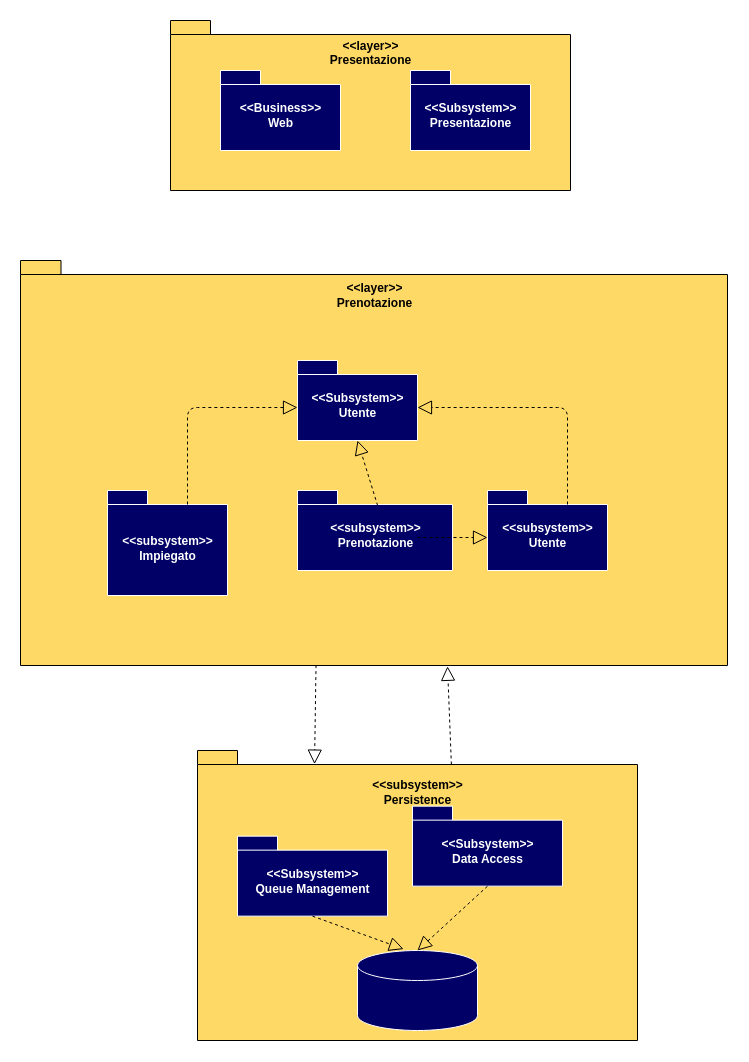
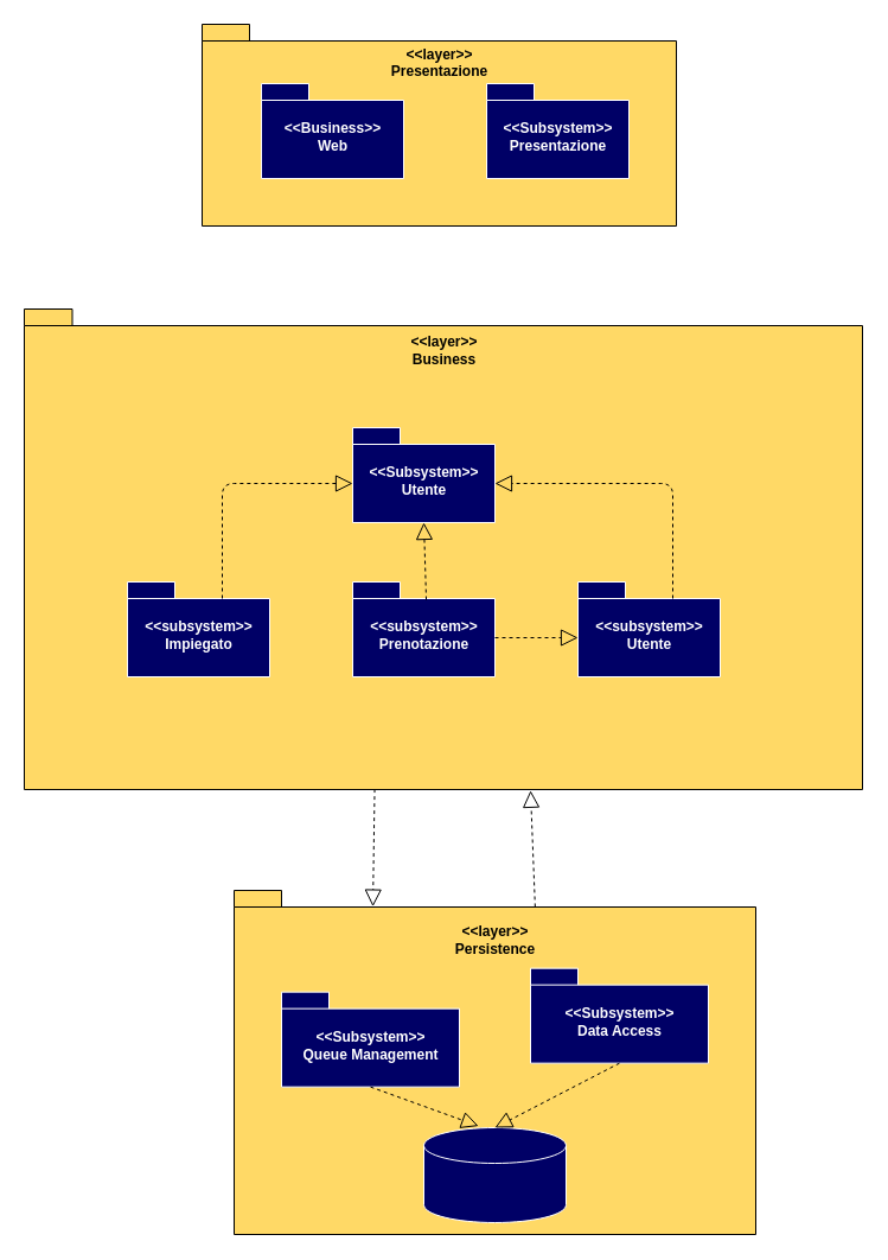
- <mxCell id="5" value="&lt;div&gt;&amp;lt;&amp;lt;layer&amp;gt;&amp;gt;&lt;/div&gt;&lt;div&gt;Prenotazione&lt;br&gt;&lt;/div&gt;&lt;div&gt;&lt;br&gt;&lt;/div&gt;&lt;div&gt;&lt;br&gt;&lt;/div&gt;&lt;div&gt;&lt;br&gt;&lt;/div&gt;&lt;div&gt;&lt;br&gt;&lt;/div&gt;&lt;div&gt;&lt;br&gt;&lt;/div&gt;&lt;div&gt;&lt;br&gt;&lt;/div&gt;&lt;div&gt;&lt;br&gt;&lt;/div&gt;&lt;div&gt;&lt;br&gt;&lt;/div&gt;&lt;div&gt;&lt;br&gt;&lt;/div&gt;&lt;div&gt;&lt;br&gt;&lt;/div&gt;&lt;div&gt;&lt;br&gt;&lt;/div&gt;&lt;div&gt;&lt;br&gt;&lt;/div&gt;&lt;div&gt;&lt;br&gt;&lt;/div&gt;&lt;div&gt;&lt;br&gt;&lt;/div&gt;&lt;div&gt;&lt;br&gt;&lt;/div&gt;&lt;div&gt;&lt;br&gt;&lt;/div&gt;&lt;div&gt;&lt;br&gt;&lt;/div&gt;&lt;div&gt;&lt;br&gt;&lt;/div&gt;&lt;div&gt;&lt;br&gt;&lt;/div&gt;&lt;div&gt;&lt;br&gt;&lt;/div&gt;&lt;div&gt;&lt;br&gt;&lt;/div&gt;&lt;div&gt;&lt;br&gt;&lt;/div&gt;&lt;div&gt;&lt;br&gt;&lt;/div&gt;&lt;div&gt;&lt;br&gt;&lt;/div&gt;" style="shape=folder;fontStyle=1;spacingTop=10;tabWidth=40;tabHeight=14;tabPosition=left;html=1;fillColor=#FFD966;" parent="1" vertex="1"><mxGeometry x="20" y="260" width="707" height="405" as="geometry" /></mxCell>
+ <mxCell id="5" value="&lt;div&gt;&amp;lt;&amp;lt;layer&amp;gt;&amp;gt;&lt;/div&gt;&lt;div&gt;Business&lt;br&gt;&lt;/div&gt;&lt;div&gt;&lt;br&gt;&lt;/div&gt;&lt;div&gt;&lt;br&gt;&lt;/div&gt;&lt;div&gt;&lt;br&gt;&lt;/div&gt;&lt;div&gt;&lt;br&gt;&lt;/div&gt;&lt;div&gt;&lt;br&gt;&lt;/div&gt;&lt;div&gt;&lt;br&gt;&lt;/div&gt;&lt;div&gt;&lt;br&gt;&lt;/div&gt;&lt;div&gt;&lt;br&gt;&lt;/div&gt;&lt;div&gt;&lt;br&gt;&lt;/div&gt;&lt;div&gt;&lt;br&gt;&lt;/div&gt;&lt;div&gt;&lt;br&gt;&lt;/div&gt;&lt;div&gt;&lt;br&gt;&lt;/div&gt;&lt;div&gt;&lt;br&gt;&lt;/div&gt;&lt;div&gt;&lt;br&gt;&lt;/div&gt;&lt;div&gt;&lt;br&gt;&lt;/div&gt;&lt;div&gt;&lt;br&gt;&lt;/div&gt;&lt;div&gt;&lt;br&gt;&lt;/div&gt;&lt;div&gt;&lt;br&gt;&lt;/div&gt;&lt;div&gt;&lt;br&gt;&lt;/div&gt;&lt;div&gt;&lt;br&gt;&lt;/div&gt;&lt;div&gt;&lt;br&gt;&lt;/div&gt;&lt;div&gt;&lt;br&gt;&lt;/div&gt;&lt;div&gt;&lt;br&gt;&lt;/div&gt;&lt;div&gt;&lt;br&gt;&lt;/div&gt;" style="shape=folder;fontStyle=1;spacingTop=10;tabWidth=40;tabHeight=14;tabPosition=left;html=1;fillColor=#FFD966;" parent="1" vertex="1"><mxGeometry x="20" y="260" width="707" height="405" as="geometry" /></mxCell>
- <mxCell id="7" value="&lt;div&gt;&lt;font color=&quot;#FFFFFF&quot;&gt;&amp;lt;&amp;lt;subsystem&amp;gt;&amp;gt;&lt;br&gt;&lt;/font&gt;&lt;/div&gt;&lt;div&gt;&lt;font color=&quot;#FFFFFF&quot;&gt;Prenotazione&lt;/font&gt;&lt;/div&gt;" style="shape=folder;fontStyle=1;spacingTop=10;tabWidth=40;tabHeight=14;tabPosition=left;html=1;fillColor=#000066;strokeColor=#FFFFFF;" parent="1" vertex="1"><mxGeometry x="297" y="490" width="155" height="80" as="geometry" /></mxCell>
+ <mxCell id="7" value="&lt;div&gt;&lt;font color=&quot;#FFFFFF&quot;&gt;&amp;lt;&amp;lt;subsystem&amp;gt;&amp;gt;&lt;br&gt;&lt;/font&gt;&lt;/div&gt;&lt;div&gt;&lt;font color=&quot;#FFFFFF&quot;&gt;Prenotazione&lt;/font&gt;&lt;/div&gt;" style="shape=folder;fontStyle=1;spacingTop=10;tabWidth=40;tabHeight=14;tabPosition=left;html=1;fillColor=#000066;strokeColor=#FFFFFF;" parent="1" vertex="1"><mxGeometry x="297" y="490" width="120" height="80" as="geometry" /></mxCell>
- <mxCell id="8" value="&lt;div&gt;&lt;font color=&quot;#FFFFFF&quot;&gt;&amp;lt;&amp;lt;subsystem&amp;gt;&amp;gt;&lt;br&gt;&lt;/font&gt;&lt;/div&gt;&lt;div&gt;&lt;font color=&quot;#FFFFFF&quot;&gt;Impiegato&lt;/font&gt;&lt;/div&gt;" style="shape=folder;fontStyle=1;spacingTop=10;tabWidth=40;tabHeight=14;tabPosition=left;html=1;fillColor=#000066;strokeColor=#FFFFFF;" parent="1" vertex="1"><mxGeometry x="107" y="490" width="120" height="105" as="geometry" /></mxCell>
+ <mxCell id="8" value="&lt;div&gt;&lt;font color=&quot;#FFFFFF&quot;&gt;&amp;lt;&amp;lt;subsystem&amp;gt;&amp;gt;&lt;br&gt;&lt;/font&gt;&lt;/div&gt;&lt;div&gt;&lt;font color=&quot;#FFFFFF&quot;&gt;Impiegato&lt;/font&gt;&lt;/div&gt;" style="shape=folder;fontStyle=1;spacingTop=10;tabWidth=40;tabHeight=14;tabPosition=left;html=1;fillColor=#000066;strokeColor=#FFFFFF;" parent="1" vertex="1"><mxGeometry x="107" y="490" width="120" height="80" as="geometry" /></mxCell>
- <mxCell id="15" value="&lt;div&gt;&lt;font color=&quot;#FFFFFF&quot;&gt;&amp;lt;&amp;lt;Subsystem&amp;gt;&amp;gt;&lt;br&gt;&lt;/font&gt;&lt;/div&gt;&lt;div&gt;&lt;font color=&quot;#FFFFFF&quot;&gt;Data Access&lt;br&gt;&lt;/font&gt;&lt;/div&gt;" style="shape=folder;fontStyle=1;spacingTop=10;tabWidth=40;tabHeight=14;tabPosition=left;html=1;fillColor=#000066;strokeColor=#FFFFFF;" parent="1" vertex="1"><mxGeometry x="412" y="805.65" width="150" height="80" as="geometry" /></mxCell>
+ <mxCell id="15" value="&lt;div&gt;&lt;font color=&quot;#FFFFFF&quot;&gt;&amp;lt;&amp;lt;Subsystem&amp;gt;&amp;gt;&lt;br&gt;&lt;/font&gt;&lt;/div&gt;&lt;div&gt;&lt;font color=&quot;#FFFFFF&quot;&gt;Data Access&lt;br&gt;&lt;/font&gt;&lt;/div&gt;" style="shape=folder;fontStyle=1;spacingTop=10;tabWidth=40;tabHeight=14;tabPosition=left;html=1;fillColor=#000066;strokeColor=#FFFFFF;" parent="1" vertex="1"><mxGeometry x="447" y="815.65" width="150" height="80" as="geometry" /></mxCell>
- <mxCell id="14" value="&lt;div&gt;&amp;lt;&amp;lt;subsystem&amp;gt;&amp;gt;&lt;/div&gt;&lt;div&gt;Persistence&lt;br&gt;&lt;/div&gt;&lt;div&gt;&lt;br&gt;&lt;/div&gt;&lt;div&gt;&lt;br&gt;&lt;/div&gt;&lt;div&gt;&lt;br&gt;&lt;/div&gt;&lt;div&gt;&lt;br&gt;&lt;/div&gt;&lt;div&gt;&lt;br&gt;&lt;/div&gt;&lt;div&gt;&lt;br&gt;&lt;/div&gt;&lt;div&gt;&lt;br&gt;&lt;/div&gt;&lt;div&gt;&lt;br&gt;&lt;/div&gt;&lt;div&gt;&lt;br&gt;&lt;/div&gt;&lt;div&gt;&lt;br&gt;&lt;/div&gt;&lt;div&gt;&lt;br&gt;&lt;/div&gt;&lt;div&gt;&lt;br&gt;&lt;/div&gt;&lt;div&gt;&lt;br&gt;&lt;/div&gt;&lt;div&gt;&lt;br&gt;&lt;/div&gt;&lt;div&gt;&lt;br&gt;&lt;/div&gt;" style="shape=folder;fontStyle=1;spacingTop=10;tabWidth=40;tabHeight=14;tabPosition=left;html=1;fillColor=#FFD966;" parent="1" vertex="1"><mxGeometry x="197" y="750" width="440" height="290" as="geometry" /></mxCell>
+ <mxCell id="14" value="&lt;div&gt;&amp;lt;&amp;lt;layer&amp;gt;&amp;gt;&lt;/div&gt;&lt;div&gt;Persistence&lt;br&gt;&lt;/div&gt;&lt;div&gt;&lt;br&gt;&lt;/div&gt;&lt;div&gt;&lt;br&gt;&lt;/div&gt;&lt;div&gt;&lt;br&gt;&lt;/div&gt;&lt;div&gt;&lt;br&gt;&lt;/div&gt;&lt;div&gt;&lt;br&gt;&lt;/div&gt;&lt;div&gt;&lt;br&gt;&lt;/div&gt;&lt;div&gt;&lt;br&gt;&lt;/div&gt;&lt;div&gt;&lt;br&gt;&lt;/div&gt;&lt;div&gt;&lt;br&gt;&lt;/div&gt;&lt;div&gt;&lt;br&gt;&lt;/div&gt;&lt;div&gt;&lt;br&gt;&lt;/div&gt;&lt;div&gt;&lt;br&gt;&lt;/div&gt;&lt;div&gt;&lt;br&gt;&lt;/div&gt;&lt;div&gt;&lt;br&gt;&lt;/div&gt;&lt;div&gt;&lt;br&gt;&lt;/div&gt;" style="shape=folder;fontStyle=1;spacingTop=10;tabWidth=40;tabHeight=14;tabPosition=left;html=1;fillColor=#FFD966;" parent="1" vertex="1"><mxGeometry x="197" y="750" width="440" height="290" as="geometry" /></mxCell>
